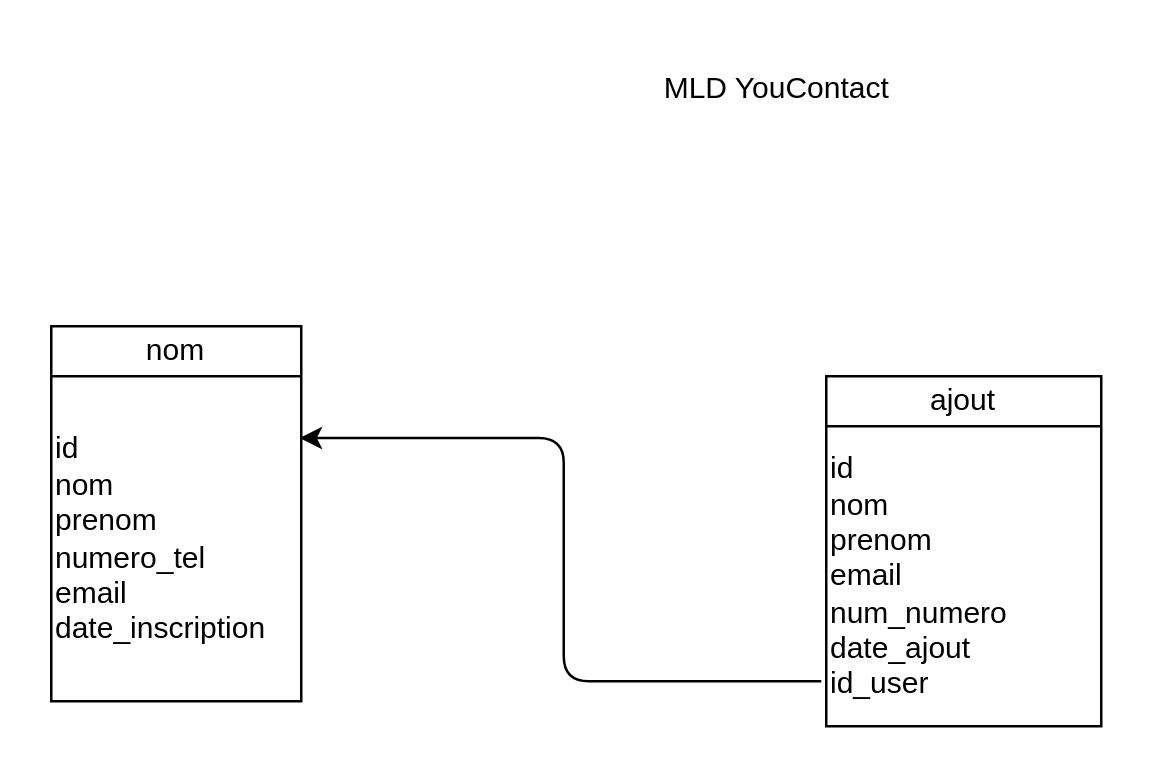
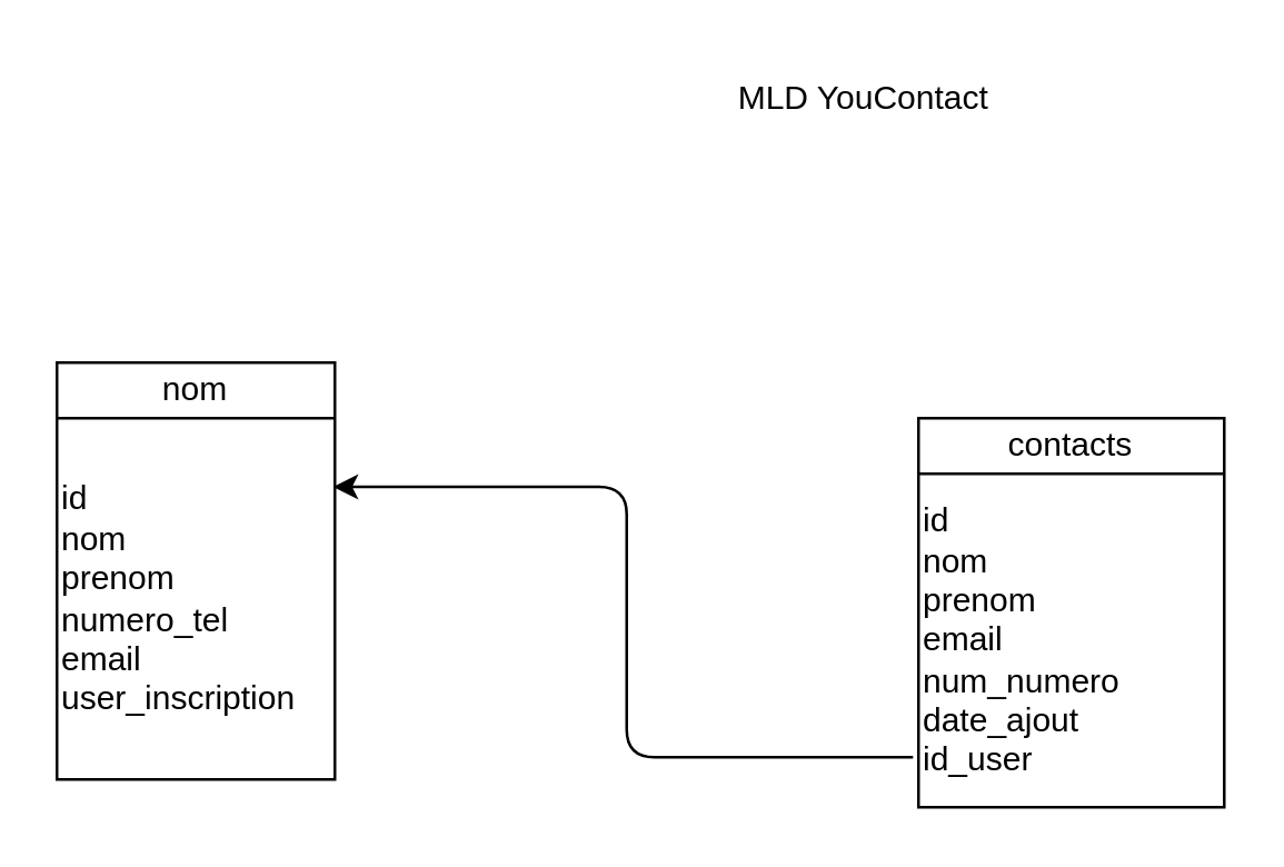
- <mxCell id="9" value="ajout" style="shape=partialRectangle;html=1;whiteSpace=wrap;connectable=0;overflow=hidden;fillColor=none;top=0;left=0;bottom=0;right=0;pointerEvents=1;" vertex="1" parent="8"><mxGeometry width="110" height="20" as="geometry"><mxRectangle width="110" height="20" as="alternateBounds" /></mxGeometry></mxCell>
+ <mxCell id="9" value="contacts" style="shape=partialRectangle;html=1;whiteSpace=wrap;connectable=0;overflow=hidden;fillColor=none;top=0;left=0;bottom=0;right=0;pointerEvents=1;" vertex="1" parent="8"><mxGeometry width="110" height="20" as="geometry"><mxRectangle width="110" height="20" as="alternateBounds" /></mxGeometry></mxCell>
- <mxCell id="6" value="id&lt;br&gt;nom&lt;br&gt;prenom&lt;br&gt;numero_tel&lt;br&gt;email&lt;br&gt;date_inscription&amp;nbsp;&lt;br&gt;" style="shape=partialRectangle;html=1;whiteSpace=wrap;connectable=0;overflow=hidden;fillColor=none;top=0;left=0;bottom=0;right=0;pointerEvents=1;align=left;" vertex="1" parent="5"><mxGeometry width="100" height="130" as="geometry"><mxRectangle width="100" height="130" as="alternateBounds" /></mxGeometry></mxCell>
+ <mxCell id="6" value="id&lt;br&gt;nom&lt;br&gt;prenom&lt;br&gt;numero_tel&lt;br&gt;email&lt;br&gt;user_inscription&amp;nbsp;&lt;br&gt;" style="shape=partialRectangle;html=1;whiteSpace=wrap;connectable=0;overflow=hidden;fillColor=none;top=0;left=0;bottom=0;right=0;pointerEvents=1;align=left;" vertex="1" parent="5"><mxGeometry width="100" height="130" as="geometry"><mxRectangle width="100" height="130" as="alternateBounds" /></mxGeometry></mxCell>
